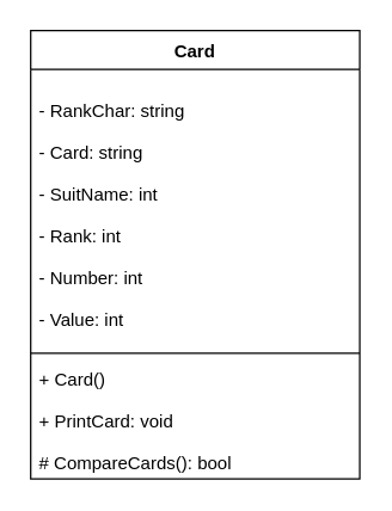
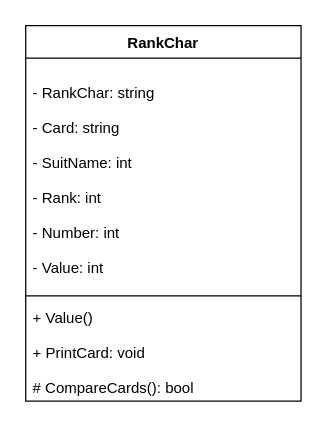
- <mxCell id="2" value="Card" parent="1" vertex="1" style="swimlane;fontStyle=1;align=center;verticalAlign=top;childLayout=stackLayout;horizontal=1;startSize=26;horizontalStack=0;resizeParent=1;resizeParentMax=0;resizeLast=0;collapsible=1;marginBottom=0;"><mxGeometry as="geometry" y="20" x="20" width="220" height="300" /></mxCell>
+ <mxCell id="2" value="RankChar" parent="1" vertex="1" style="swimlane;fontStyle=1;align=center;verticalAlign=top;childLayout=stackLayout;horizontal=1;startSize=26;horizontalStack=0;resizeParent=1;resizeParentMax=0;resizeLast=0;collapsible=1;marginBottom=0;"><mxGeometry as="geometry" y="20" x="20" width="220" height="300" /></mxCell>
- <mxCell id="5" value="+ Card()&#10;&#10;+ PrintCard: void&#10;&#10;# CompareCards(): bool" parent="2" vertex="1" style="text;strokeColor=none;fillColor=none;align=left;verticalAlign=top;spacingLeft=4;spacingRight=4;overflow=hidden;rotatable=0;points=[[0,0.5],[1,0.5]];portConstraint=eastwest;"><mxGeometry as="geometry" y="220" width="220" height="80" /></mxCell>
+ <mxCell id="5" value="+ Value()&#10;&#10;+ PrintCard: void&#10;&#10;# CompareCards(): bool" parent="2" vertex="1" style="text;strokeColor=none;fillColor=none;align=left;verticalAlign=top;spacingLeft=4;spacingRight=4;overflow=hidden;rotatable=0;points=[[0,0.5],[1,0.5]];portConstraint=eastwest;"><mxGeometry as="geometry" y="220" width="220" height="80" /></mxCell>
